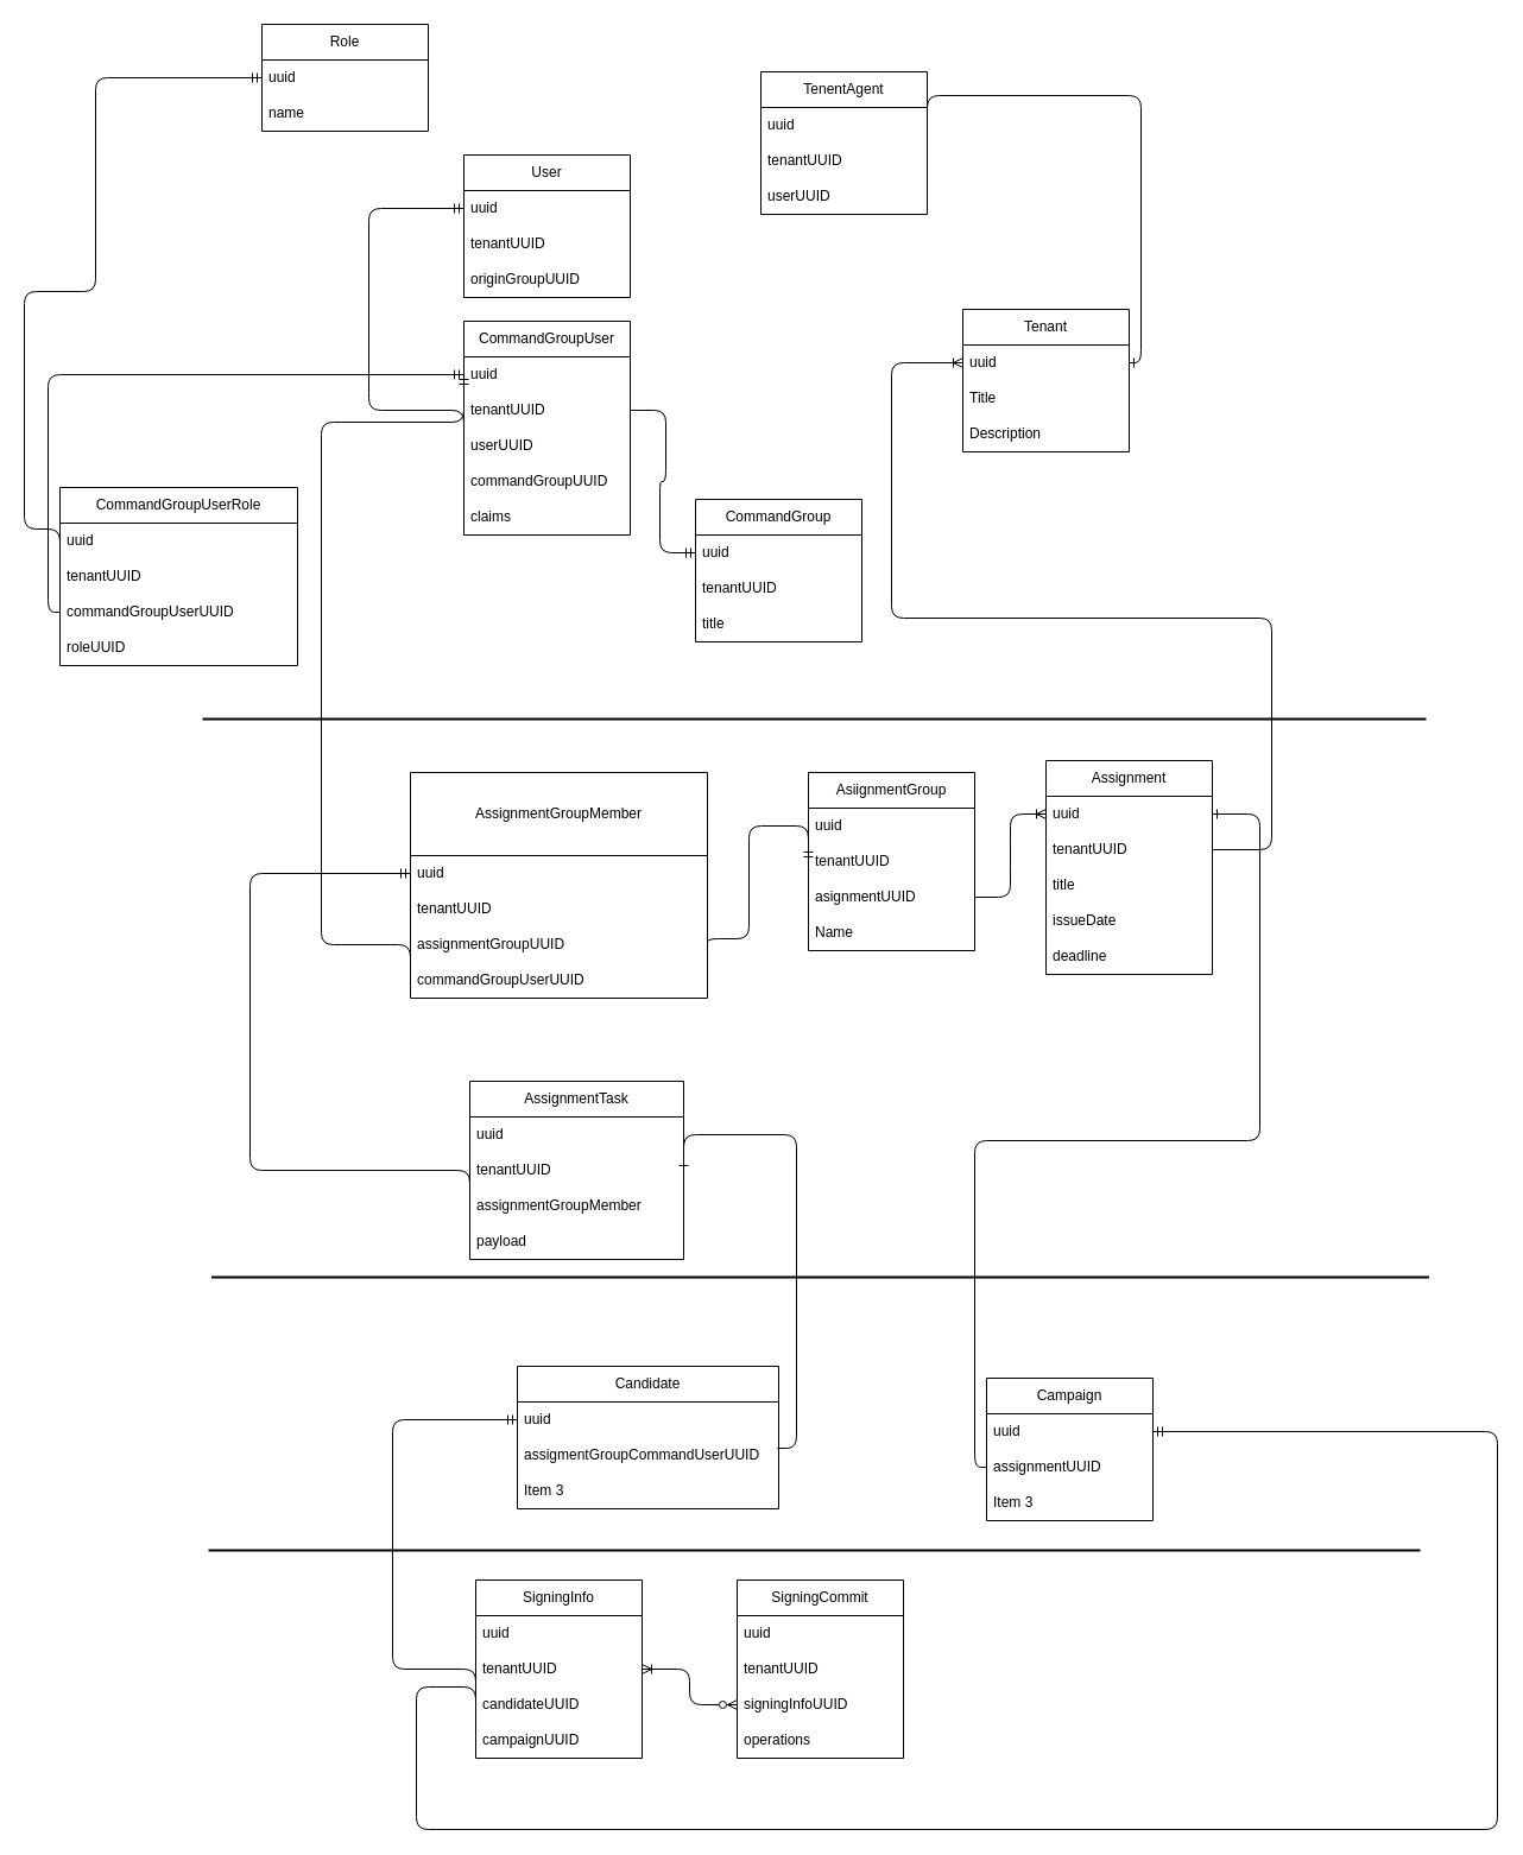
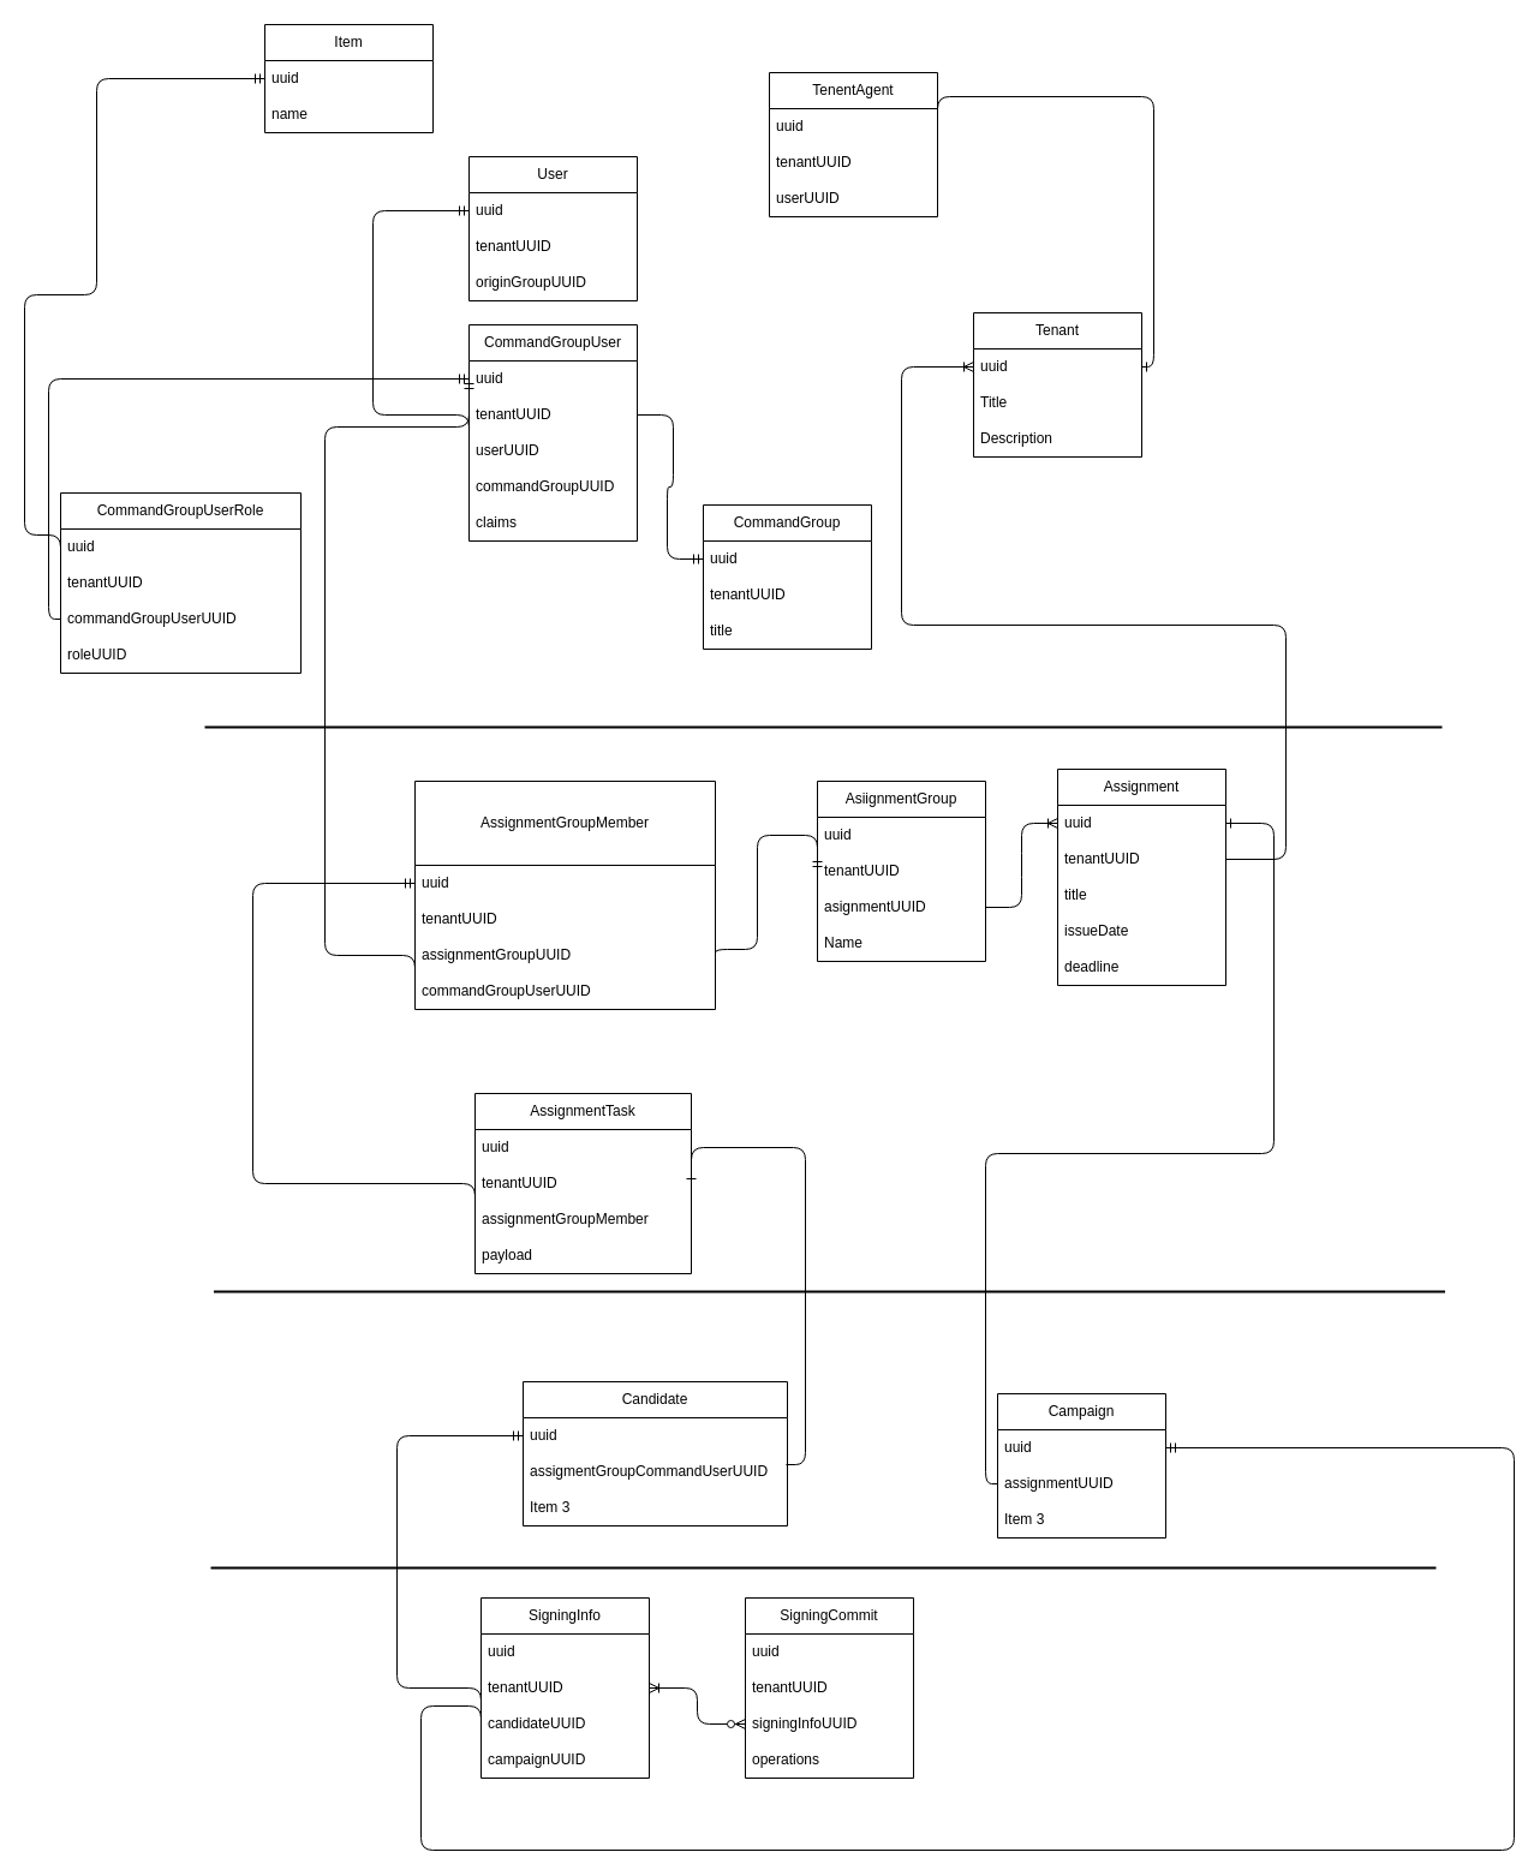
- <mxCell id="40" value="Role" style="swimlane;fontStyle=0;childLayout=stackLayout;horizontal=1;startSize=30;horizontalStack=0;resizeParent=1;resizeParentMax=0;resizeLast=0;collapsible=1;marginBottom=0;whiteSpace=wrap;html=1;" parent="1" vertex="1"><mxGeometry x="220" y="20" width="140" height="90" as="geometry" /></mxCell>
+ <mxCell id="40" value="Item" style="swimlane;fontStyle=0;childLayout=stackLayout;horizontal=1;startSize=30;horizontalStack=0;resizeParent=1;resizeParentMax=0;resizeLast=0;collapsible=1;marginBottom=0;whiteSpace=wrap;html=1;" parent="1" vertex="1"><mxGeometry x="220" y="20" width="140" height="90" as="geometry" /></mxCell>
